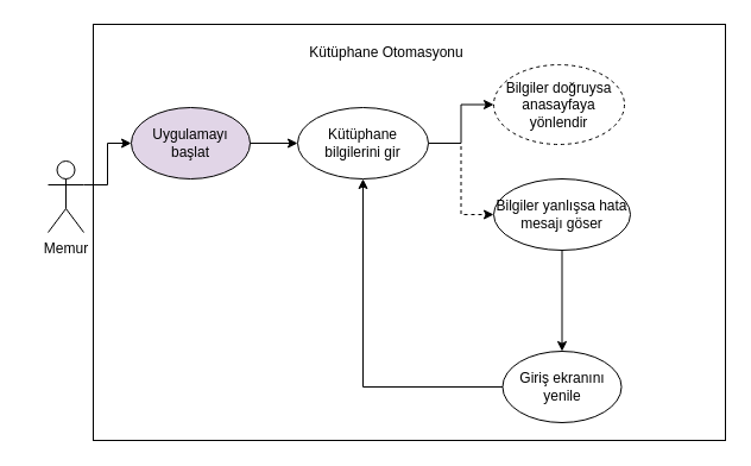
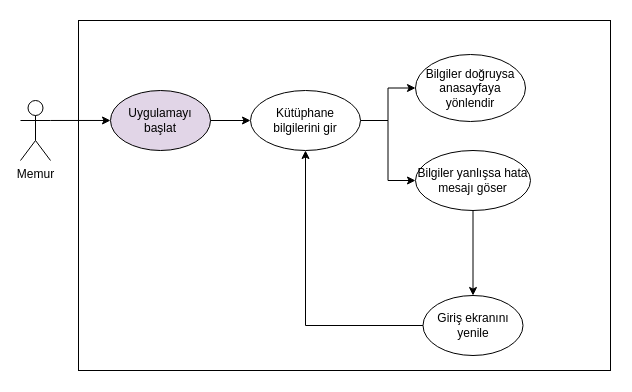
- <mxCell id="3" value="Kütüphane Otomasyonu" style="text;html=1;strokeColor=none;fillColor=none;align=center;verticalAlign=middle;whiteSpace=wrap;rounded=0;" parent="1" vertex="1"><mxGeometry x="250" y="34" width="150" height="20" as="geometry" /></mxCell>
- <mxCell id="9" value="Bilgiler doğruysa anasayfaya yönlendir" style="ellipse;whiteSpace=wrap;html=1;dashed=1;" parent="1" vertex="1"><mxGeometry x="415" y="54" width="110" height="67" as="geometry" /></mxCell>
+ <mxCell id="9" value="Bilgiler doğruysa anasayfaya yönlendir" style="ellipse;whiteSpace=wrap;html=1;" parent="1" vertex="1"><mxGeometry x="415" y="54" width="110" height="67" as="geometry" /></mxCell>
- <mxCell id="11" style="edgeStyle=orthogonalEdgeStyle;rounded=0;orthogonalLoop=1;jettySize=auto;html=1;dashed=1;" parent="1" source="12" target="7" edge="1"><mxGeometry relative="1" as="geometry" /></mxCell>
+ <mxCell id="11" style="edgeStyle=orthogonalEdgeStyle;rounded=0;orthogonalLoop=1;jettySize=auto;html=1;" parent="1" source="12" target="7" edge="1"><mxGeometry relative="1" as="geometry" /></mxCell>
- <mxCell id="14" value="Memur" style="shape=umlActor;verticalLabelPosition=bottom;verticalAlign=top;html=1;outlineConnect=0;" parent="1" vertex="1"><mxGeometry x="40" y="135" width="30" height="60" as="geometry" /></mxCell>
+ <mxCell id="14" value="Memur" style="shape=umlActor;verticalLabelPosition=bottom;verticalAlign=top;html=1;outlineConnect=0;" parent="1" vertex="1"><mxGeometry x="20" y="100" width="30" height="60" as="geometry" /></mxCell>
